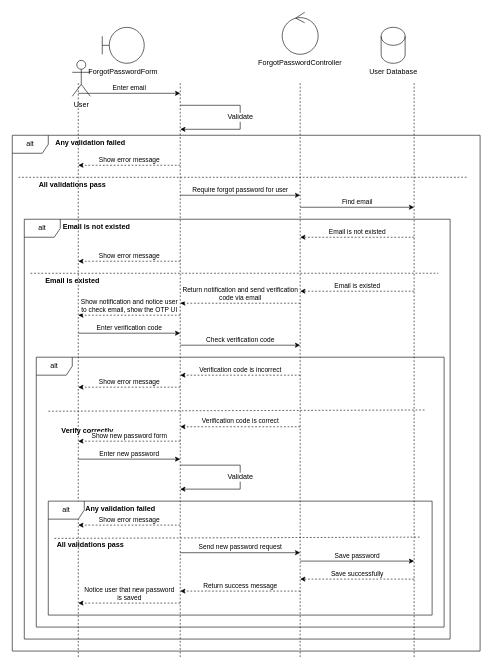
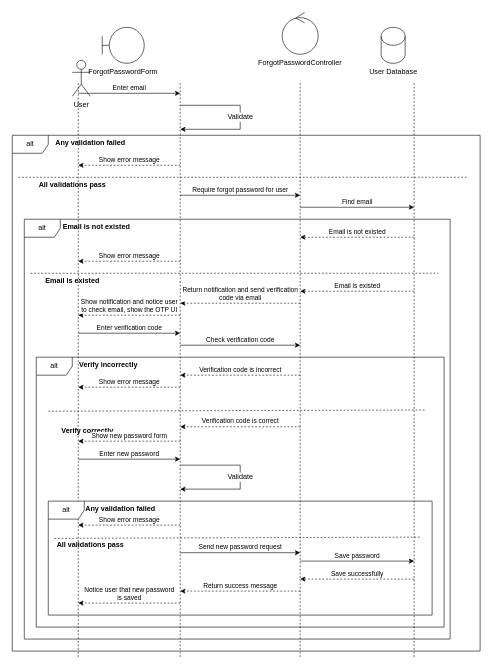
+ <mxCell id="33" value="Verify incorrectly" style="text;align=center;fontStyle=1;verticalAlign=middle;spacingLeft=3;spacingRight=3;strokeColor=none;rotatable=0;points=[[0,0.5],[1,0.5]];portConstraint=eastwest;html=1;" vertex="1" parent="1"><mxGeometry x="140" y="595" width="80" height="26" as="geometry" /></mxCell>
